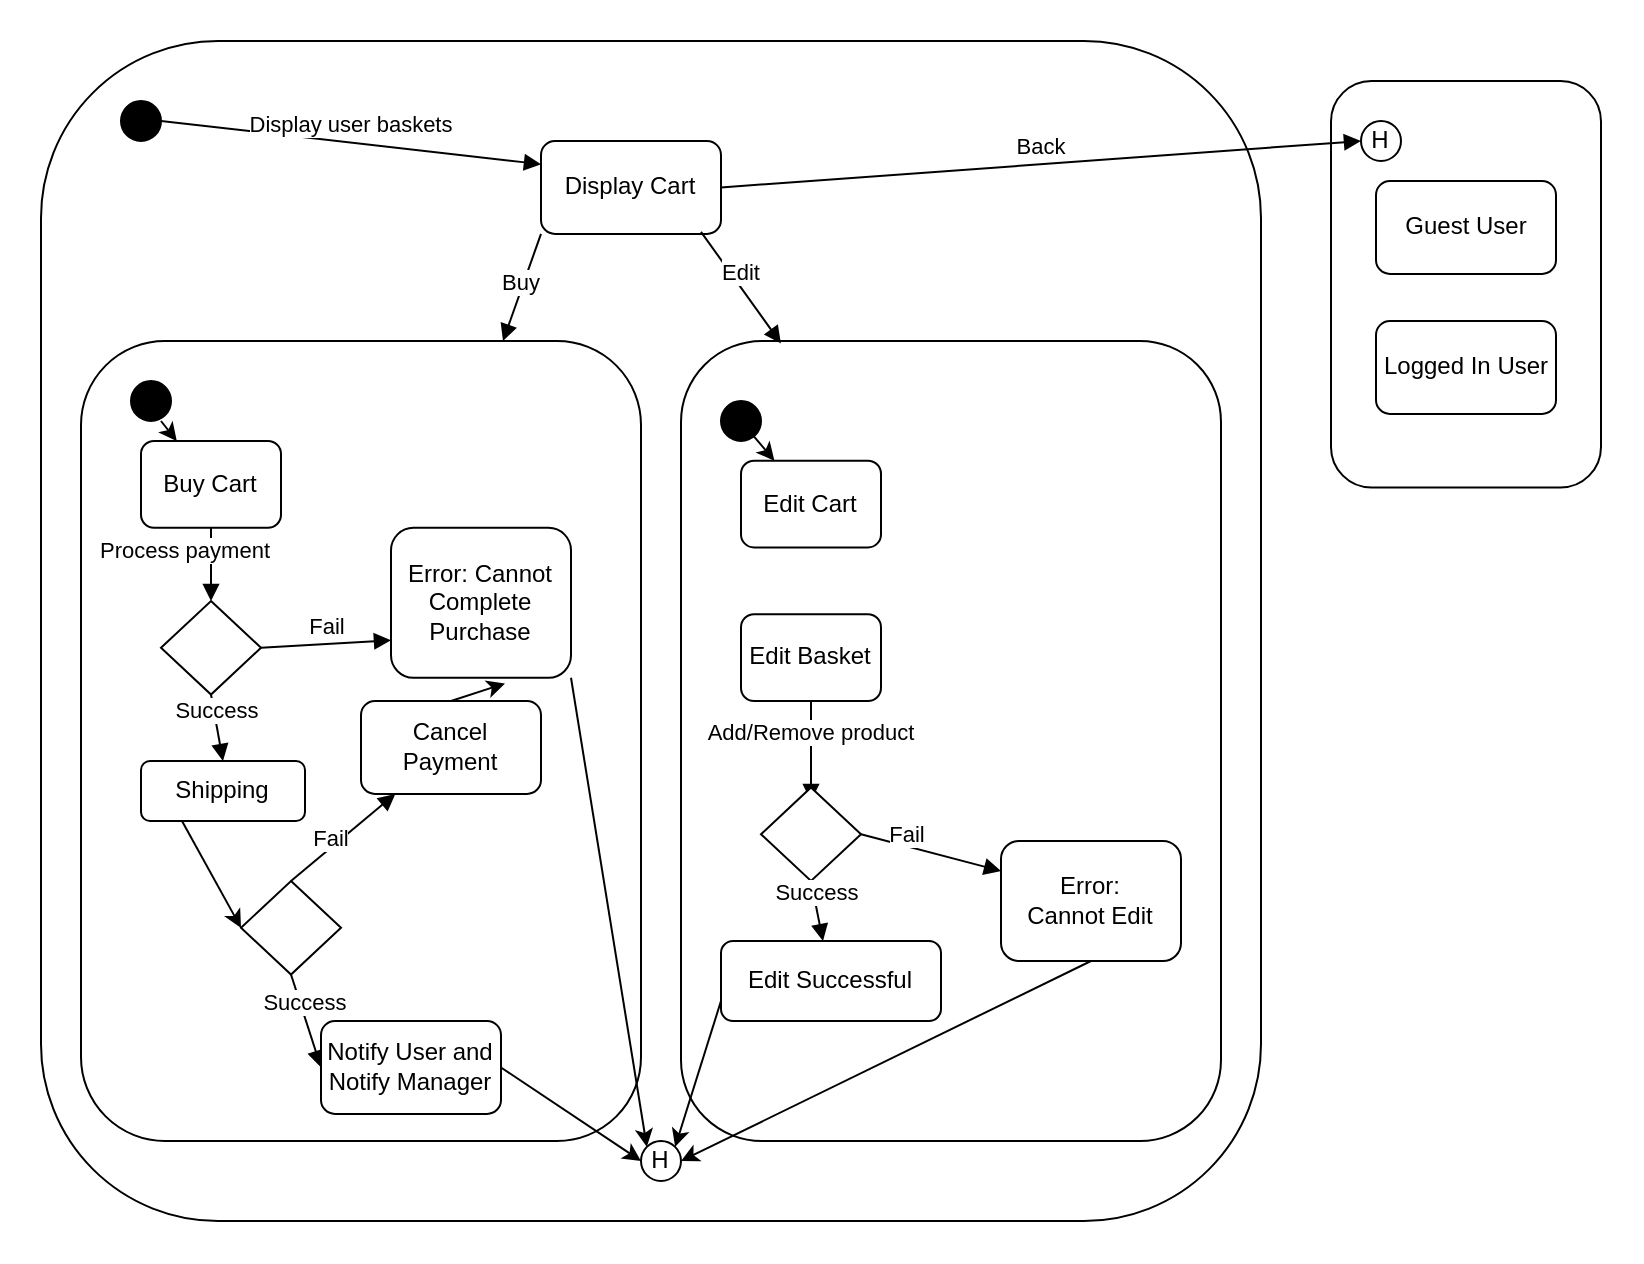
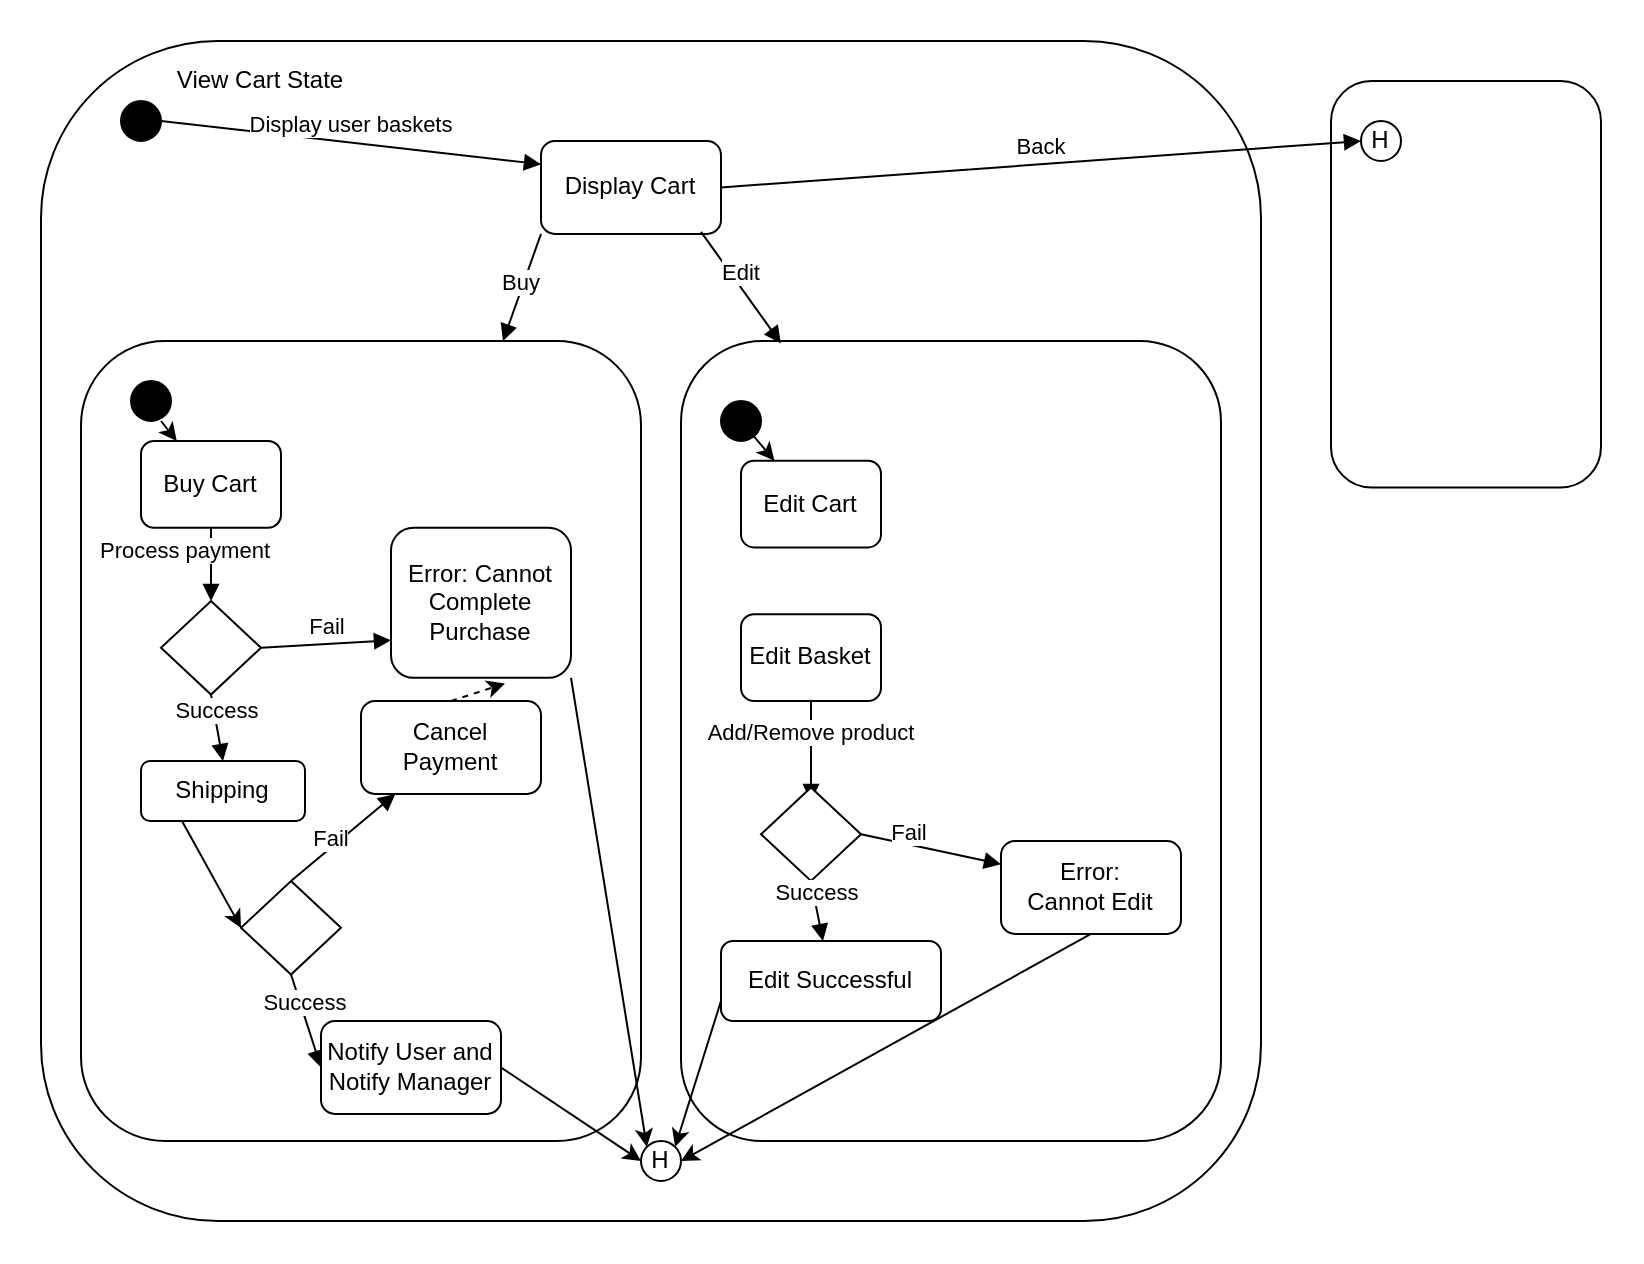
+ <mxCell id="5" value="View Cart State" style="text;html=1;strokeColor=none;fillColor=none;align=center;verticalAlign=middle;whiteSpace=wrap;rounded=0;" parent="1" vertex="1"><mxGeometry x="65" y="30" width="130" height="20" as="geometry" /></mxCell>
- <mxCell id="43" value="Guest User" style="shape=ext;rounded=1;html=1;whiteSpace=wrap;" parent="1" vertex="1"><mxGeometry x="687.5" y="90" width="90" height="46.45" as="geometry" /></mxCell>
- <mxCell id="45" value="Logged In User" style="shape=ext;rounded=1;html=1;whiteSpace=wrap;" parent="1" vertex="1"><mxGeometry x="687.5" y="160" width="90" height="46.45" as="geometry" /></mxCell>
- <mxCell id="18" value="" style="endArrow=classic;html=1;exitX=0.5;exitY=0;exitDx=0;exitDy=0;entryX=0.633;entryY=1.038;entryDx=0;entryDy=0;entryPerimeter=0;" parent="1" source="17" target="8" edge="1"><mxGeometry width="50" height="50" relative="1" as="geometry"><mxPoint x="370" y="126.775" as="sourcePoint" /><mxPoint x="600" y="123.225" as="targetPoint" /></mxGeometry></mxCell>
+ <mxCell id="18" value="" style="endArrow=classic;html=1;exitX=0.5;exitY=0;exitDx=0;exitDy=0;entryX=0.633;entryY=1.038;entryDx=0;entryDy=0;entryPerimeter=0;dashed=1;" parent="1" source="17" target="8" edge="1"><mxGeometry width="50" height="50" relative="1" as="geometry"><mxPoint x="370" y="126.775" as="sourcePoint" /><mxPoint x="600" y="123.225" as="targetPoint" /></mxGeometry></mxCell>
- <mxCell id="38" value="Error: &lt;br&gt;Cannot Edit" style="shape=ext;rounded=1;html=1;whiteSpace=wrap;" parent="1" vertex="1"><mxGeometry x="500" y="420" width="90" height="60" as="geometry" /></mxCell>
+ <mxCell id="38" value="Error: &lt;br&gt;Cannot Edit" style="shape=ext;rounded=1;html=1;whiteSpace=wrap;" parent="1" vertex="1"><mxGeometry x="500" y="420" width="90" height="46.45" as="geometry" /></mxCell>
